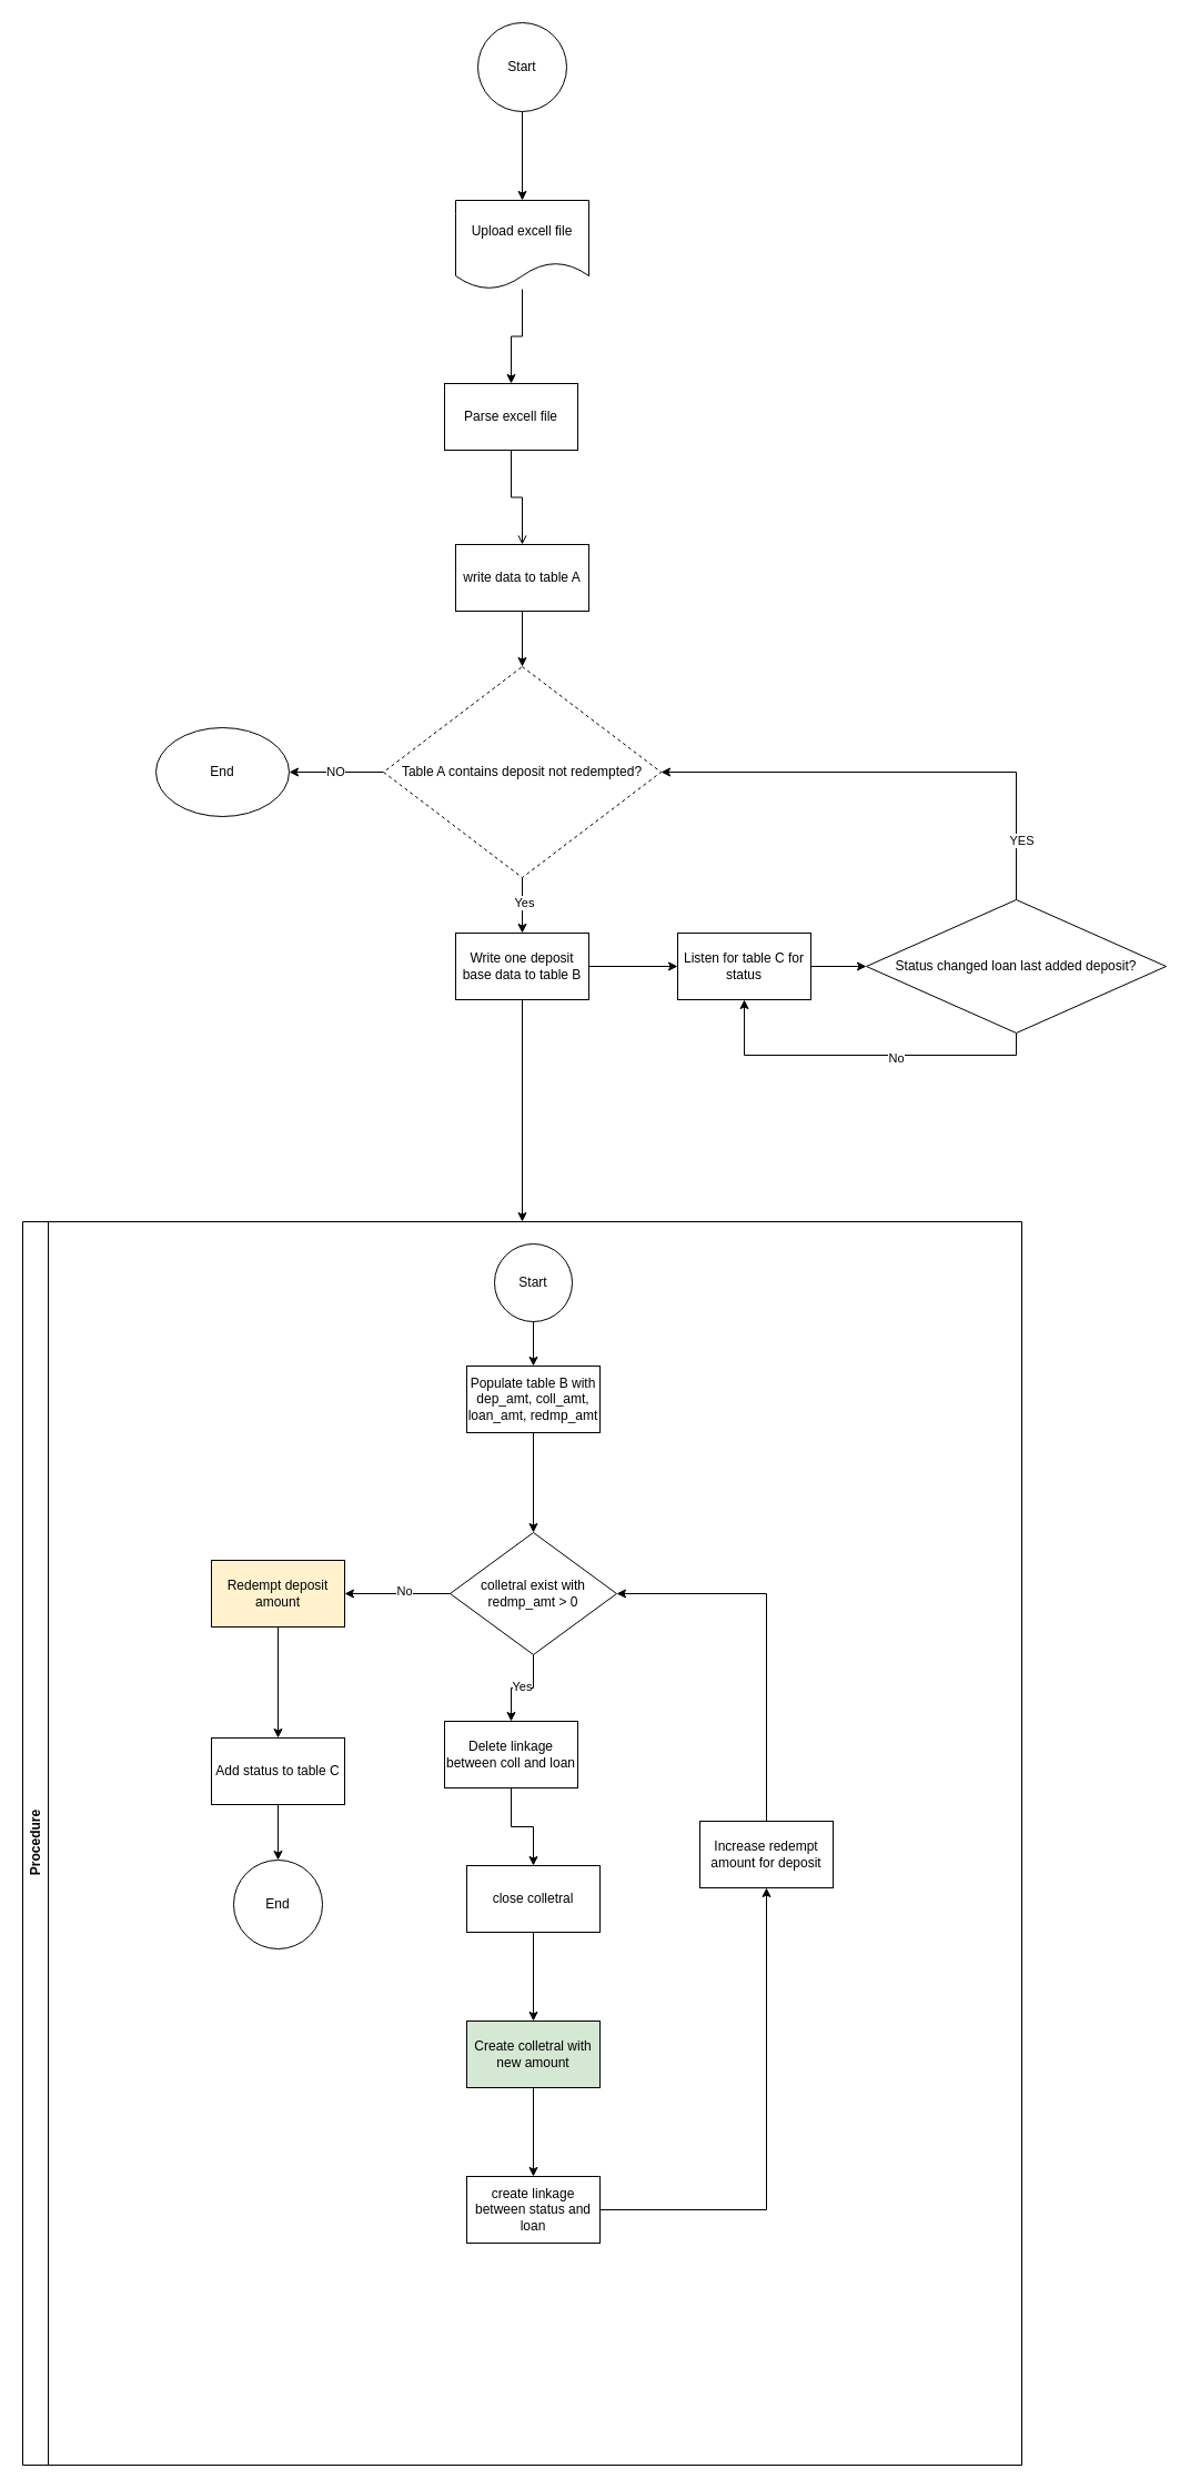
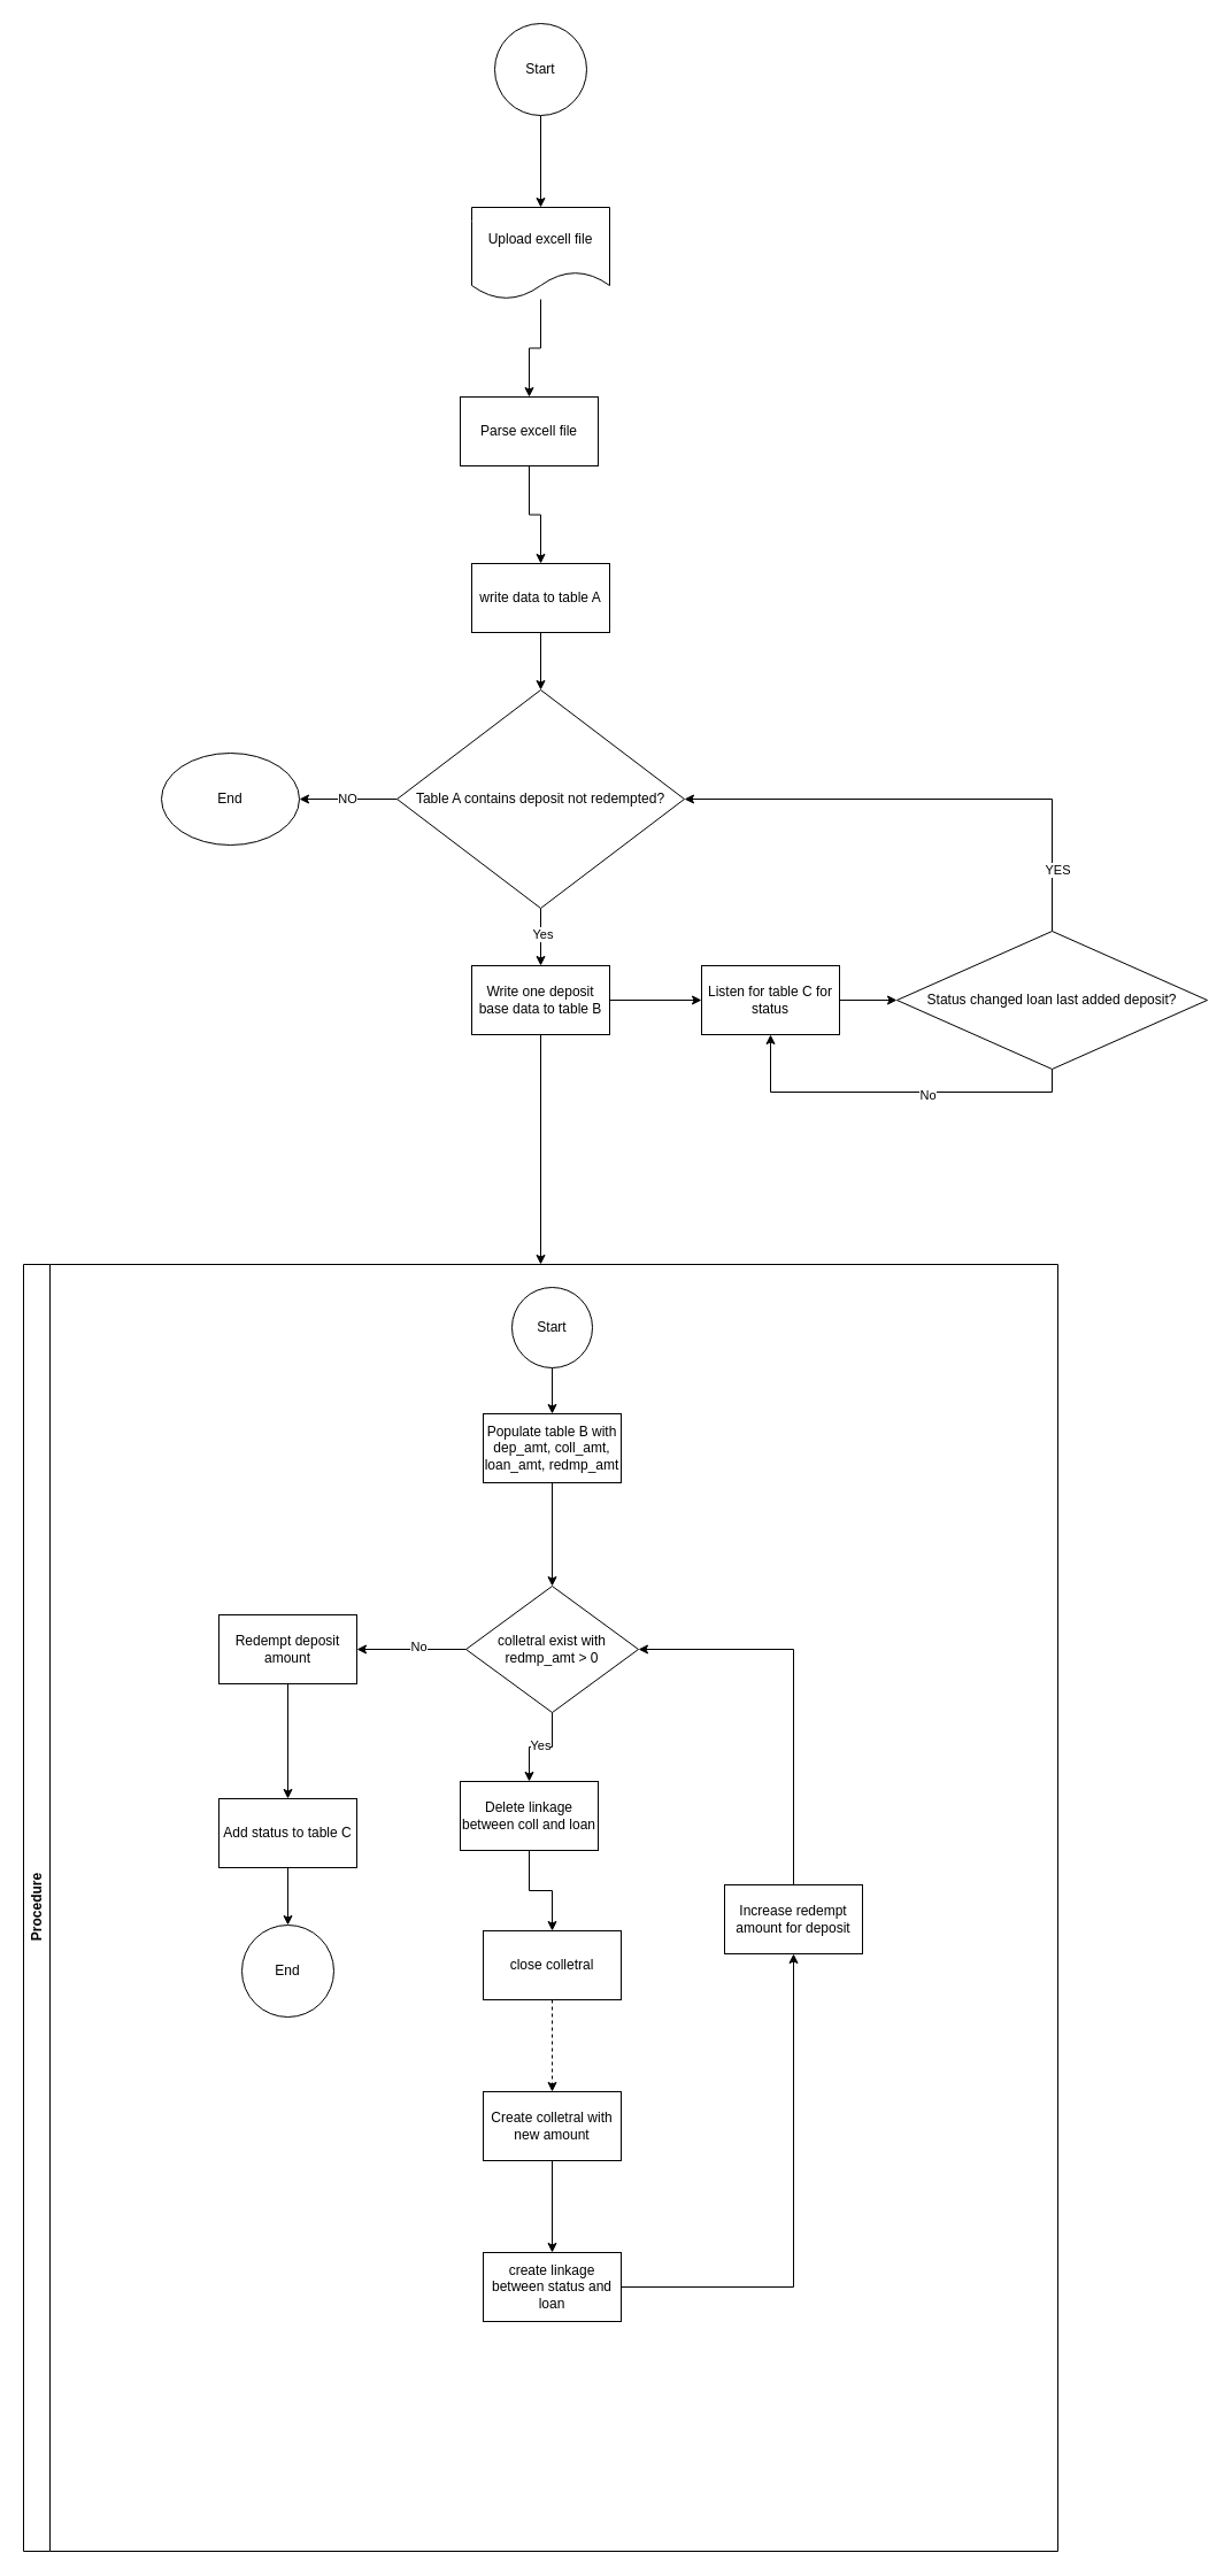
- <mxCell id="6" value="" style="edgeStyle=orthogonalEdgeStyle;rounded=0;orthogonalLoop=1;jettySize=auto;html=1;endArrow=open;" edge="1" parent="1" source="7" target="9"><mxGeometry relative="1" as="geometry" /></mxCell>
+ <mxCell id="6" value="" style="edgeStyle=orthogonalEdgeStyle;rounded=0;orthogonalLoop=1;jettySize=auto;html=1;" edge="1" parent="1" source="7" target="9"><mxGeometry relative="1" as="geometry" /></mxCell>
- <mxCell id="16" value="Table A contains deposit not redempted?" style="rhombus;whiteSpace=wrap;html=1;dashed=1;" vertex="1" parent="1"><mxGeometry x="345" y="600" width="250" height="190" as="geometry" /></mxCell>
+ <mxCell id="16" value="Table A contains deposit not redempted?" style="rhombus;whiteSpace=wrap;html=1;" vertex="1" parent="1"><mxGeometry x="345" y="600" width="250" height="190" as="geometry" /></mxCell>
- <mxCell id="34" value="Redempt deposit &lt;br&gt;amount&lt;br&gt;" style="whiteSpace=wrap;html=1;fillColor=#fff2cc;" vertex="1" parent="18"><mxGeometry x="170" y="305" width="120" height="60" as="geometry" /></mxCell>
+ <mxCell id="34" value="Redempt deposit &lt;br&gt;amount&lt;br&gt;" style="whiteSpace=wrap;html=1;" vertex="1" parent="18"><mxGeometry x="170" y="305" width="120" height="60" as="geometry" /></mxCell>
- <mxCell id="28" value="" style="edgeStyle=orthogonalEdgeStyle;rounded=0;orthogonalLoop=1;jettySize=auto;html=1;" edge="1" parent="18" source="25" target="27"><mxGeometry relative="1" as="geometry" /></mxCell>
+ <mxCell id="28" value="" style="edgeStyle=orthogonalEdgeStyle;rounded=0;orthogonalLoop=1;jettySize=auto;html=1;dashed=1;" edge="1" parent="18" source="25" target="27"><mxGeometry relative="1" as="geometry" /></mxCell>
- <mxCell id="27" value="Create colletral with new amount" style="whiteSpace=wrap;html=1;fillColor=#d5e8d4;" vertex="1" parent="18"><mxGeometry x="400" y="720" width="120" height="60" as="geometry" /></mxCell>
+ <mxCell id="27" value="Create colletral with new amount" style="whiteSpace=wrap;html=1;" vertex="1" parent="18"><mxGeometry x="400" y="720" width="120" height="60" as="geometry" /></mxCell>
